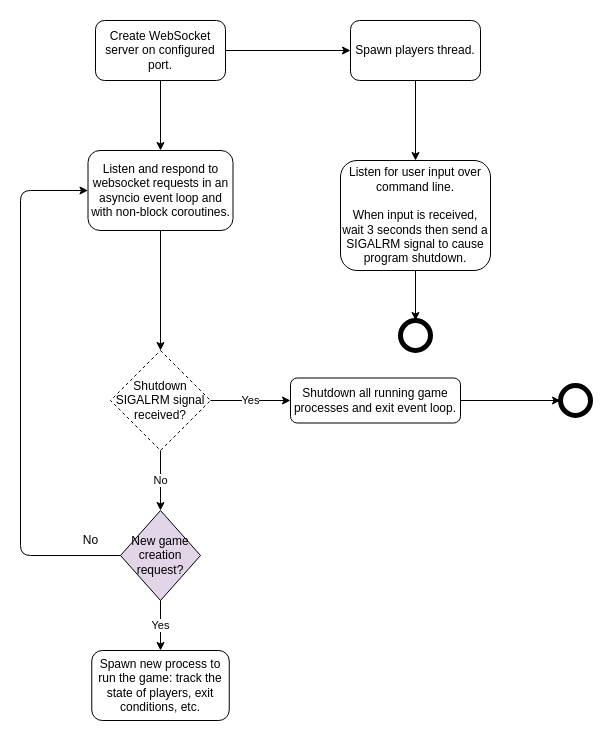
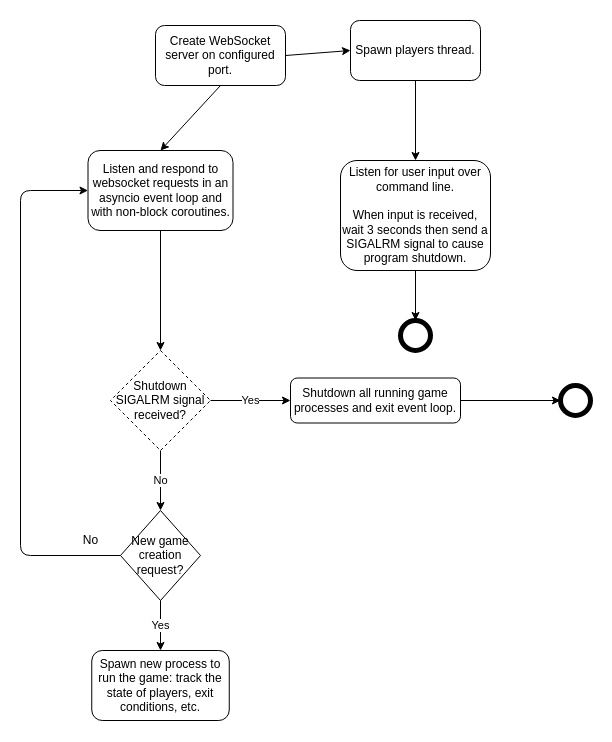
- <mxCell id="2" value="Create WebSocket server on configured port." style="rounded=1;whiteSpace=wrap;html=1;fontSize=12;glass=0;strokeWidth=1;shadow=0;" vertex="1" parent="1"><mxGeometry x="95" y="20" width="130" height="60" as="geometry" /></mxCell>
+ <mxCell id="2" value="Create WebSocket server on configured port." style="rounded=1;whiteSpace=wrap;html=1;fontSize=12;glass=0;strokeWidth=1;shadow=0;" vertex="1" parent="1"><mxGeometry x="155" y="25" width="130" height="60" as="geometry" /></mxCell>
- <mxCell id="18" value="New game creation request?" style="rhombus;whiteSpace=wrap;html=1;fillColor=#e1d5e7;" vertex="1" parent="1"><mxGeometry x="120" y="510" width="80" height="90" as="geometry" /></mxCell>
+ <mxCell id="18" value="New game creation request?" style="rhombus;whiteSpace=wrap;html=1;" vertex="1" parent="1"><mxGeometry x="120" y="510" width="80" height="90" as="geometry" /></mxCell>
